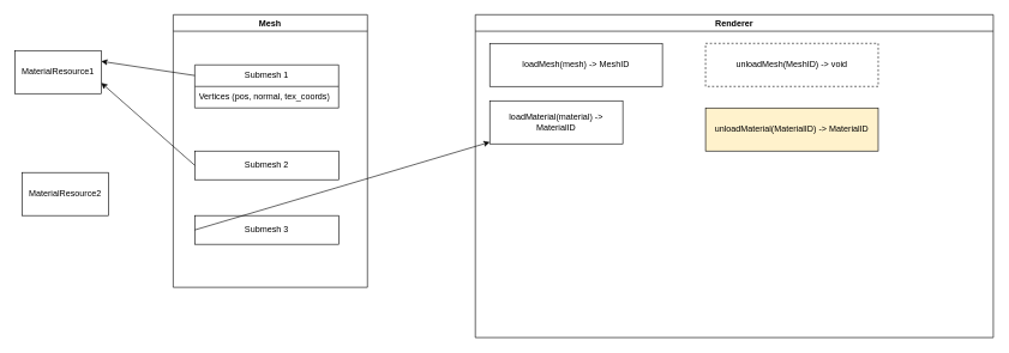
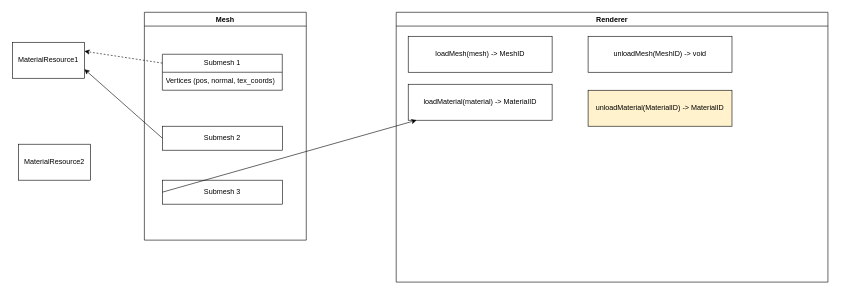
- <mxCell id="5" value="unloadMesh(MeshID) -&amp;gt; void" style="rounded=0;whiteSpace=wrap;html=1;dashed=1;" vertex="1" parent="2"><mxGeometry x="320" y="40" width="240" height="60" as="geometry" /></mxCell>
+ <mxCell id="5" value="unloadMesh(MeshID) -&amp;gt; void" style="rounded=0;whiteSpace=wrap;html=1;" vertex="1" parent="2"><mxGeometry x="320" y="40" width="240" height="60" as="geometry" /></mxCell>
- <mxCell id="13" style="rounded=0;orthogonalLoop=1;jettySize=auto;html=1;entryX=1;entryY=0.25;entryDx=0;entryDy=0;" edge="1" parent="1" source="10" target="12"><mxGeometry relative="1" as="geometry"><mxPoint x="270" y="74.459" as="sourcePoint" /></mxGeometry></mxCell>
+ <mxCell id="13" style="rounded=0;orthogonalLoop=1;jettySize=auto;html=1;entryX=1;entryY=0.25;entryDx=0;entryDy=0;dashed=1;" edge="1" parent="1" source="10" target="12"><mxGeometry relative="1" as="geometry"><mxPoint x="270" y="74.459" as="sourcePoint" /></mxGeometry></mxCell>
- <mxCell id="4" value="loadMaterial(material) -&amp;gt; MaterialID" style="rounded=0;whiteSpace=wrap;html=1;" vertex="1" parent="2"><mxGeometry x="20" y="120" width="185" height="60" as="geometry" /></mxCell>
+ <mxCell id="4" value="loadMaterial(material) -&amp;gt; MaterialID" style="rounded=0;whiteSpace=wrap;html=1;" vertex="1" parent="2"><mxGeometry x="20" y="120" width="240" height="60" as="geometry" /></mxCell>
